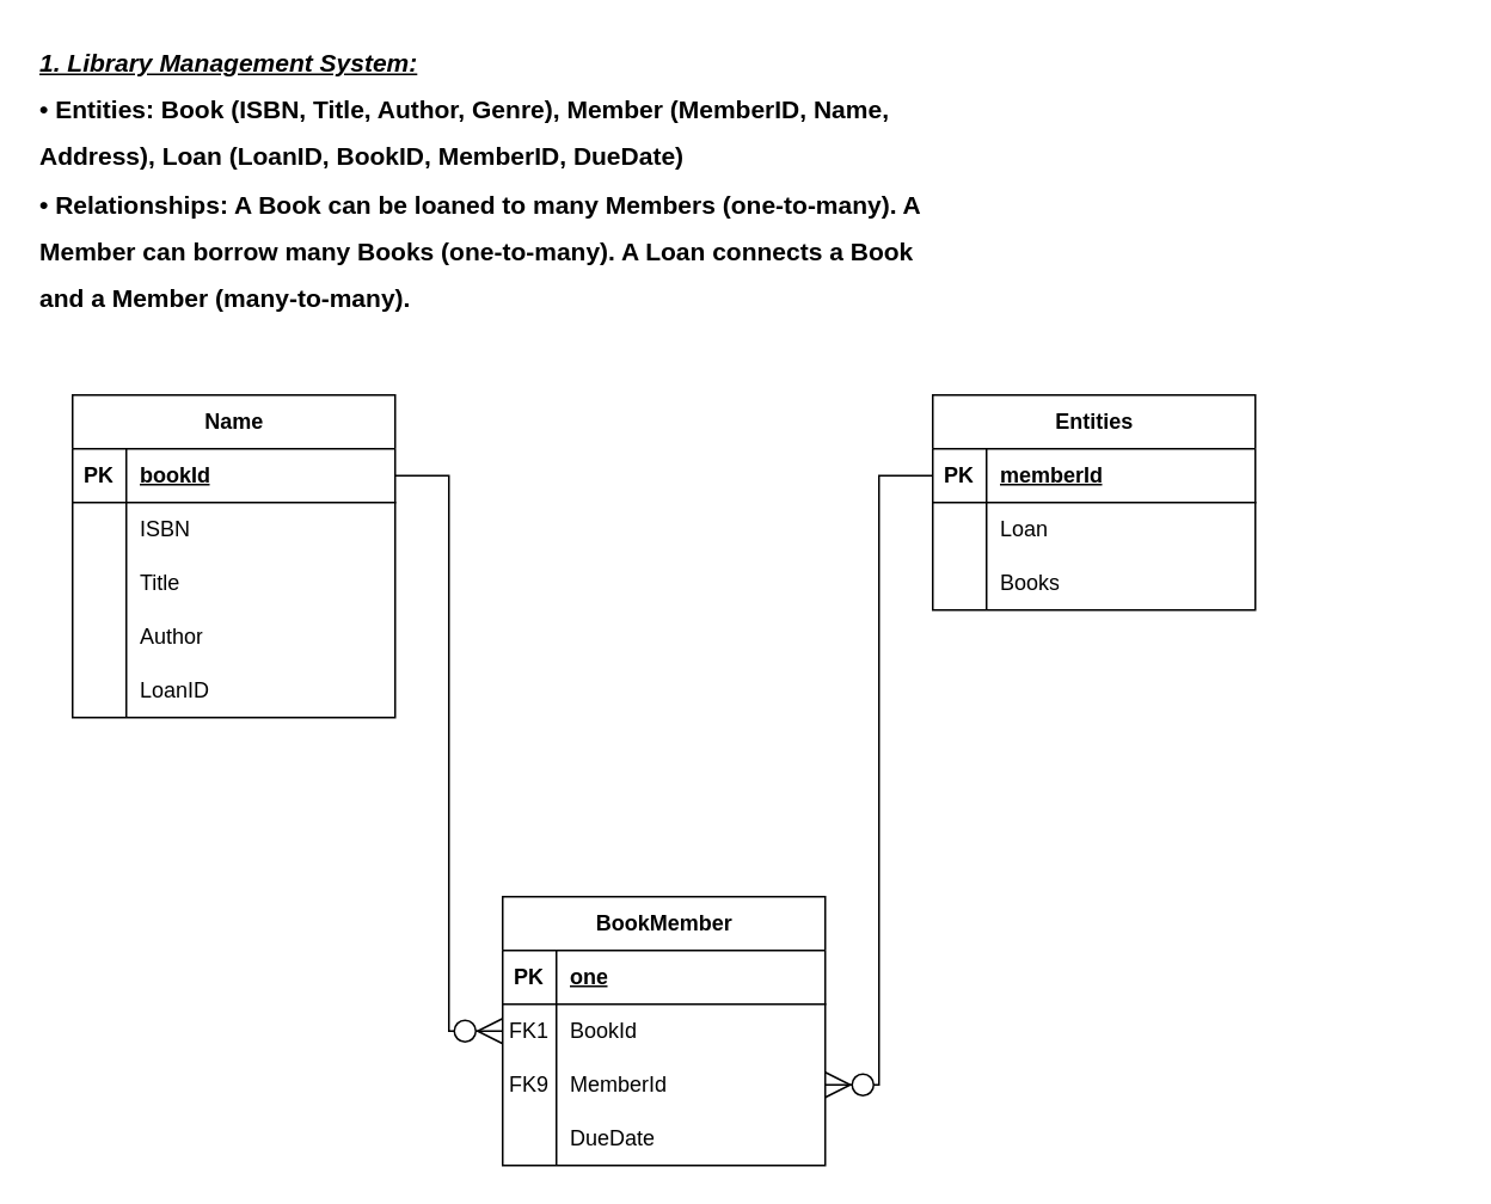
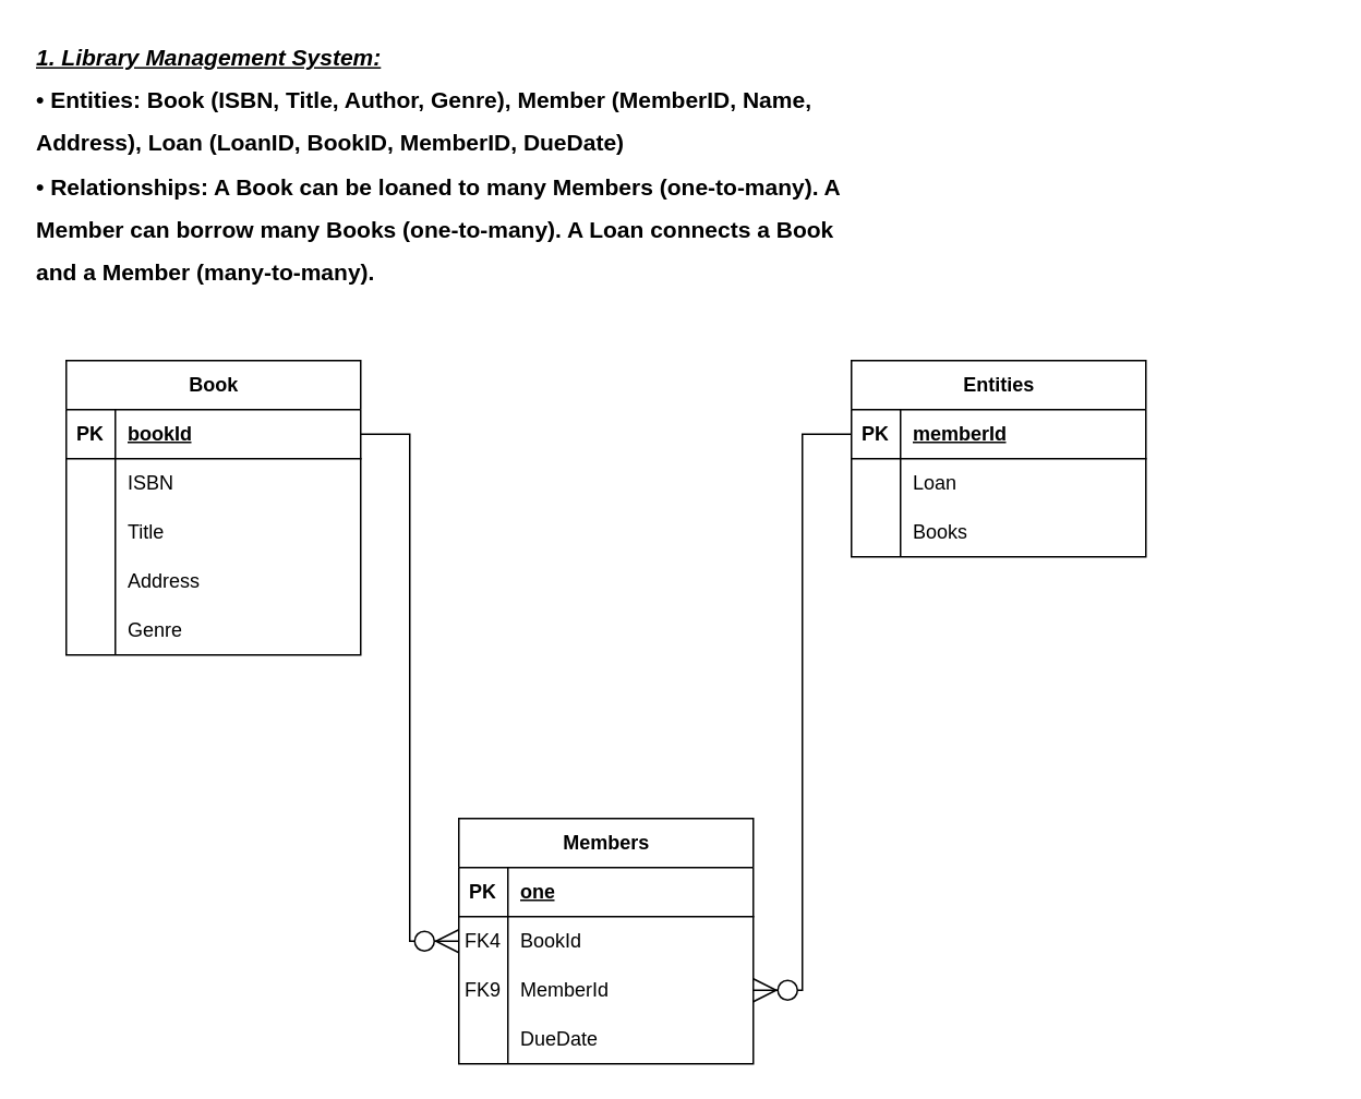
- <mxCell id="3" value="Name" style="shape=table;startSize=30;container=1;collapsible=1;childLayout=tableLayout;fixedRows=1;rowLines=0;fontStyle=1;align=center;resizeLast=1;html=1;" vertex="1" parent="1"><mxGeometry x="40" y="220" width="180" height="180" as="geometry" /></mxCell>
+ <mxCell id="3" value="Book" style="shape=table;startSize=30;container=1;collapsible=1;childLayout=tableLayout;fixedRows=1;rowLines=0;fontStyle=1;align=center;resizeLast=1;html=1;" vertex="1" parent="1"><mxGeometry x="40" y="220" width="180" height="180" as="geometry" /></mxCell>
- <mxCell id="15" value="Author" style="shape=partialRectangle;connectable=0;fillColor=none;top=0;left=0;bottom=0;right=0;align=left;spacingLeft=6;overflow=hidden;whiteSpace=wrap;html=1;" vertex="1" parent="13"><mxGeometry x="30" width="150" height="30" as="geometry"><mxRectangle width="150" height="30" as="alternateBounds" /></mxGeometry></mxCell>
+ <mxCell id="15" value="Address" style="shape=partialRectangle;connectable=0;fillColor=none;top=0;left=0;bottom=0;right=0;align=left;spacingLeft=6;overflow=hidden;whiteSpace=wrap;html=1;" vertex="1" parent="13"><mxGeometry x="30" width="150" height="30" as="geometry"><mxRectangle width="150" height="30" as="alternateBounds" /></mxGeometry></mxCell>
- <mxCell id="18" value="LoanID" style="shape=partialRectangle;connectable=0;fillColor=none;top=0;left=0;bottom=0;right=0;align=left;spacingLeft=6;overflow=hidden;whiteSpace=wrap;html=1;" vertex="1" parent="16"><mxGeometry x="30" width="150" height="30" as="geometry"><mxRectangle width="150" height="30" as="alternateBounds" /></mxGeometry></mxCell>
+ <mxCell id="18" value="Genre" style="shape=partialRectangle;connectable=0;fillColor=none;top=0;left=0;bottom=0;right=0;align=left;spacingLeft=6;overflow=hidden;whiteSpace=wrap;html=1;" vertex="1" parent="16"><mxGeometry x="30" width="150" height="30" as="geometry"><mxRectangle width="150" height="30" as="alternateBounds" /></mxGeometry></mxCell>
- <mxCell id="19" value="BookMember" style="shape=table;startSize=30;container=1;collapsible=1;childLayout=tableLayout;fixedRows=1;rowLines=0;fontStyle=1;align=center;resizeLast=1;html=1;" vertex="1" parent="1"><mxGeometry x="280" y="500" width="180" height="150" as="geometry" /></mxCell>
+ <mxCell id="19" value="Members" style="shape=table;startSize=30;container=1;collapsible=1;childLayout=tableLayout;fixedRows=1;rowLines=0;fontStyle=1;align=center;resizeLast=1;html=1;" vertex="1" parent="1"><mxGeometry x="280" y="500" width="180" height="150" as="geometry" /></mxCell>
- <mxCell id="24" value="FK1" style="shape=partialRectangle;connectable=0;fillColor=none;top=0;left=0;bottom=0;right=0;editable=1;overflow=hidden;whiteSpace=wrap;html=1;" vertex="1" parent="23"><mxGeometry width="30" height="30" as="geometry"><mxRectangle width="30" height="30" as="alternateBounds" /></mxGeometry></mxCell>
+ <mxCell id="24" value="FK4" style="shape=partialRectangle;connectable=0;fillColor=none;top=0;left=0;bottom=0;right=0;editable=1;overflow=hidden;whiteSpace=wrap;html=1;" vertex="1" parent="23"><mxGeometry width="30" height="30" as="geometry"><mxRectangle width="30" height="30" as="alternateBounds" /></mxGeometry></mxCell>
